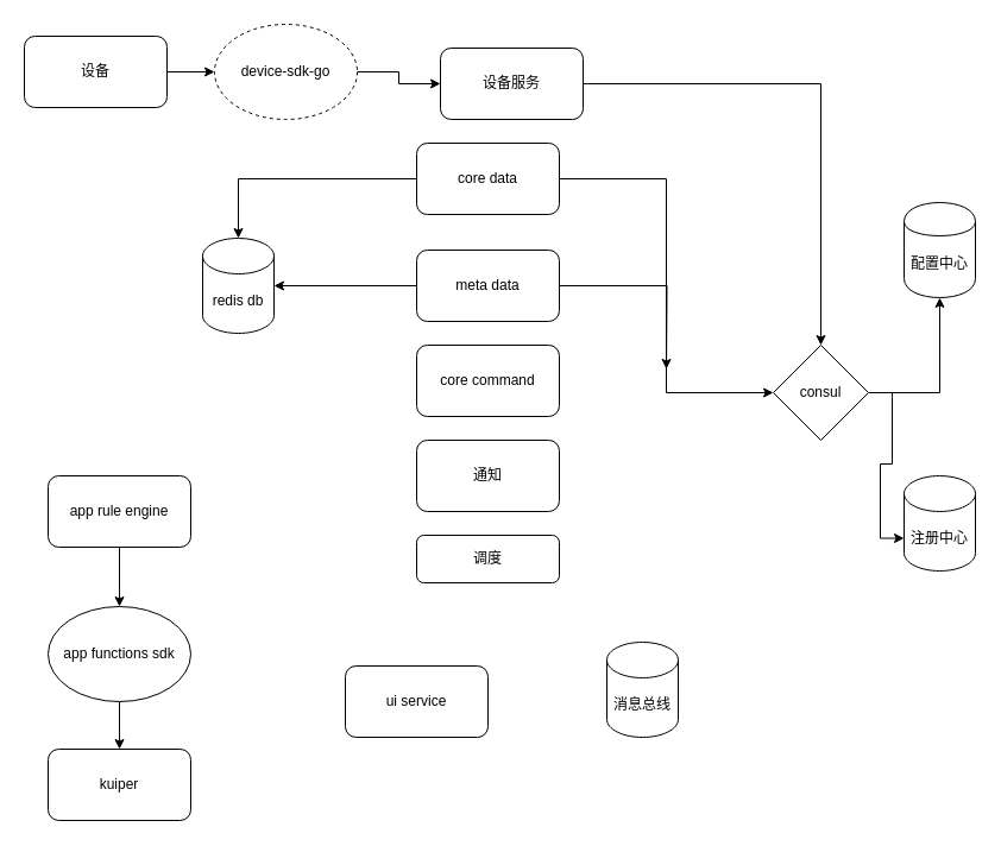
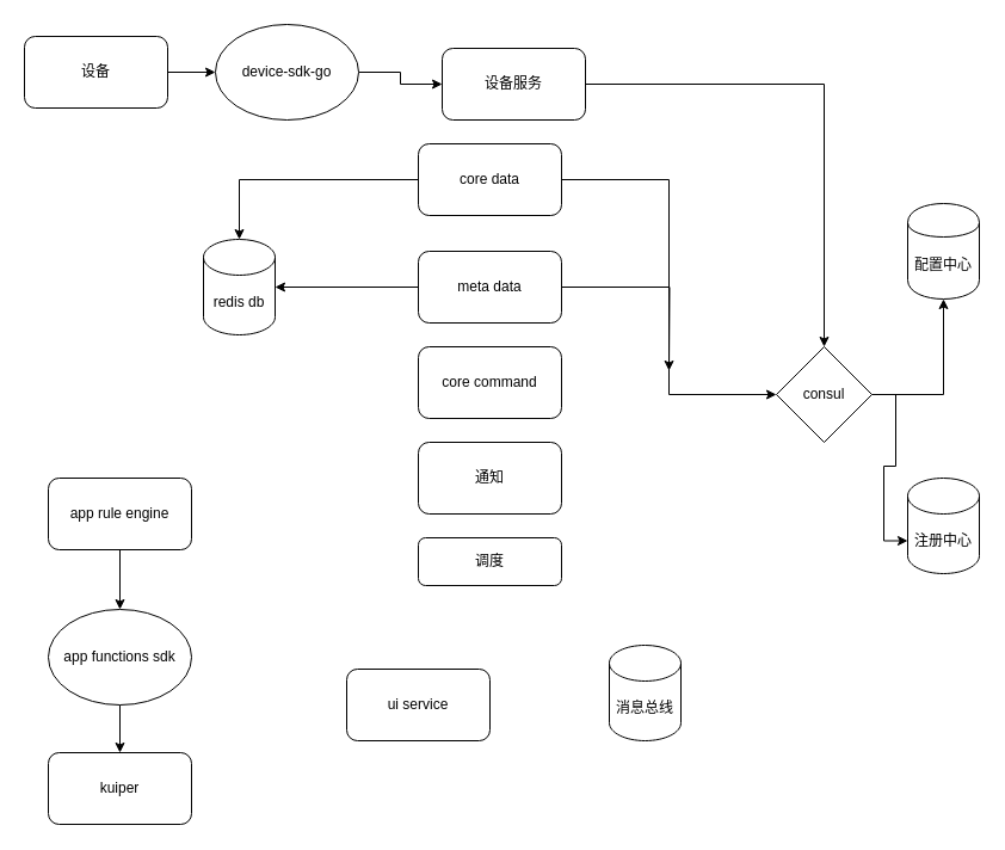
- <mxCell id="14" value="device-sdk-go" style="ellipse;whiteSpace=wrap;html=1;dashed=1;" vertex="1" parent="1"><mxGeometry x="180" y="20" width="120" height="80" as="geometry" /></mxCell>
+ <mxCell id="14" value="device-sdk-go" style="ellipse;whiteSpace=wrap;html=1;" vertex="1" parent="1"><mxGeometry x="180" y="20" width="120" height="80" as="geometry" /></mxCell>
